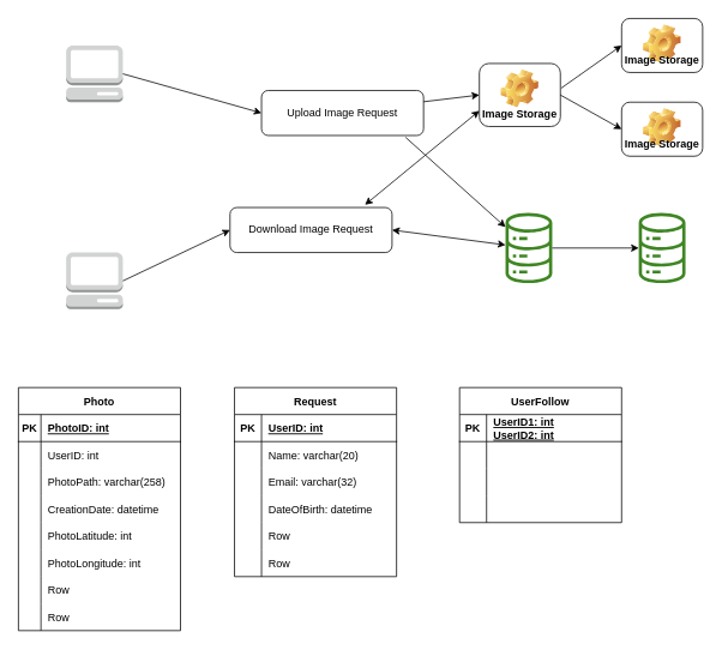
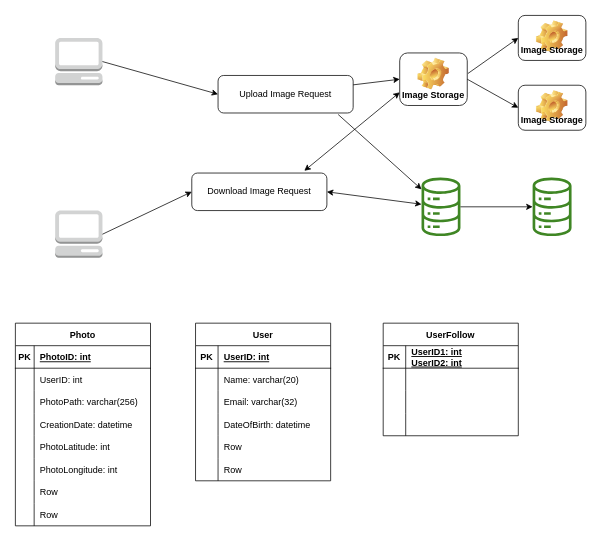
- <mxCell id="45" value="Request" style="shape=table;startSize=30;container=1;collapsible=1;childLayout=tableLayout;fixedRows=1;rowLines=0;fontStyle=1;align=center;resizeLast=1;" vertex="1" parent="1"><mxGeometry x="260" y="430" width="180" height="210" as="geometry" /></mxCell>
+ <mxCell id="45" value="User" style="shape=table;startSize=30;container=1;collapsible=1;childLayout=tableLayout;fixedRows=1;rowLines=0;fontStyle=1;align=center;resizeLast=1;" vertex="1" parent="1"><mxGeometry x="260" y="430" width="180" height="210" as="geometry" /></mxCell>
- <mxCell id="29" value="PhotoPath: varchar(258)" style="shape=partialRectangle;connectable=0;fillColor=none;top=0;left=0;bottom=0;right=0;align=left;spacingLeft=6;overflow=hidden;" vertex="1" parent="27"><mxGeometry x="25" width="155" height="30" as="geometry"><mxRectangle width="155" height="30" as="alternateBounds" /></mxGeometry></mxCell>
+ <mxCell id="29" value="PhotoPath: varchar(256)" style="shape=partialRectangle;connectable=0;fillColor=none;top=0;left=0;bottom=0;right=0;align=left;spacingLeft=6;overflow=hidden;" vertex="1" parent="27"><mxGeometry x="25" width="155" height="30" as="geometry"><mxRectangle width="155" height="30" as="alternateBounds" /></mxGeometry></mxCell>
